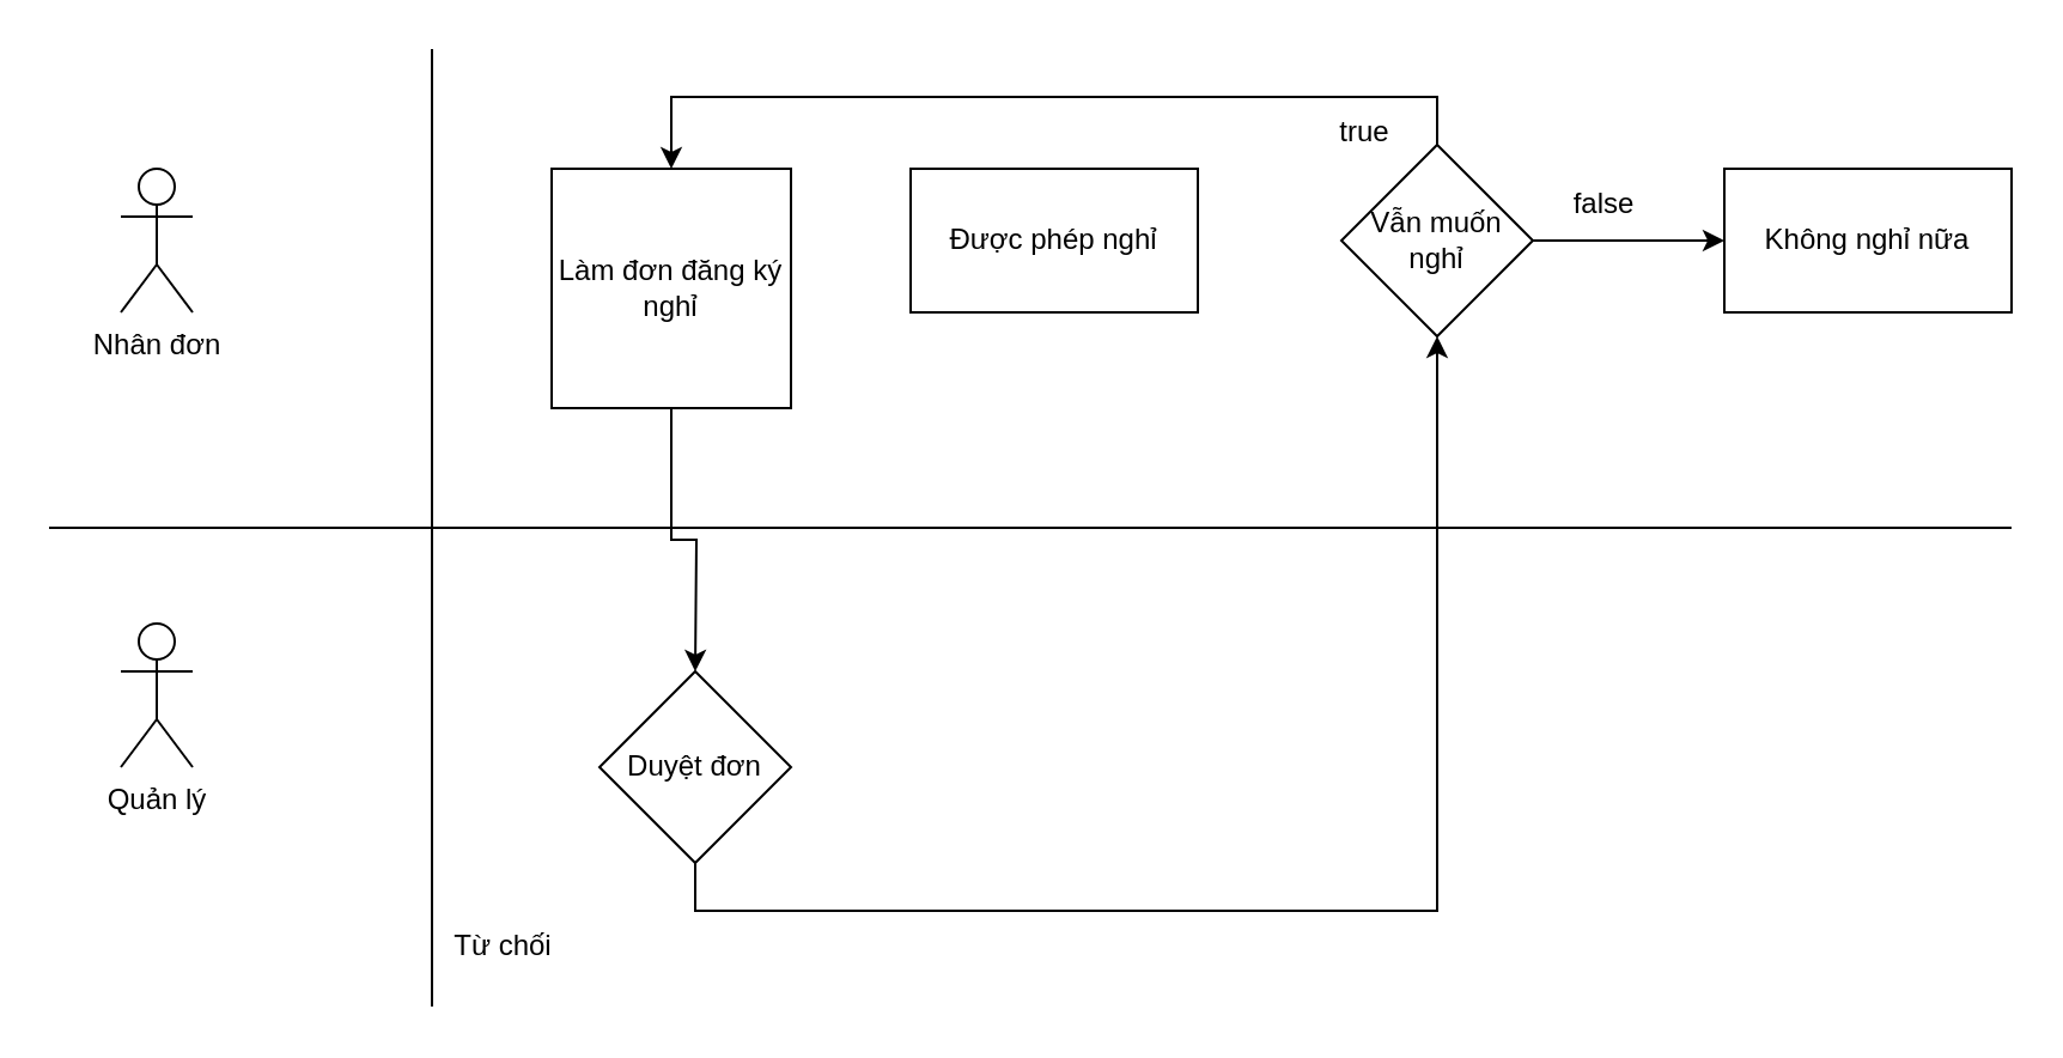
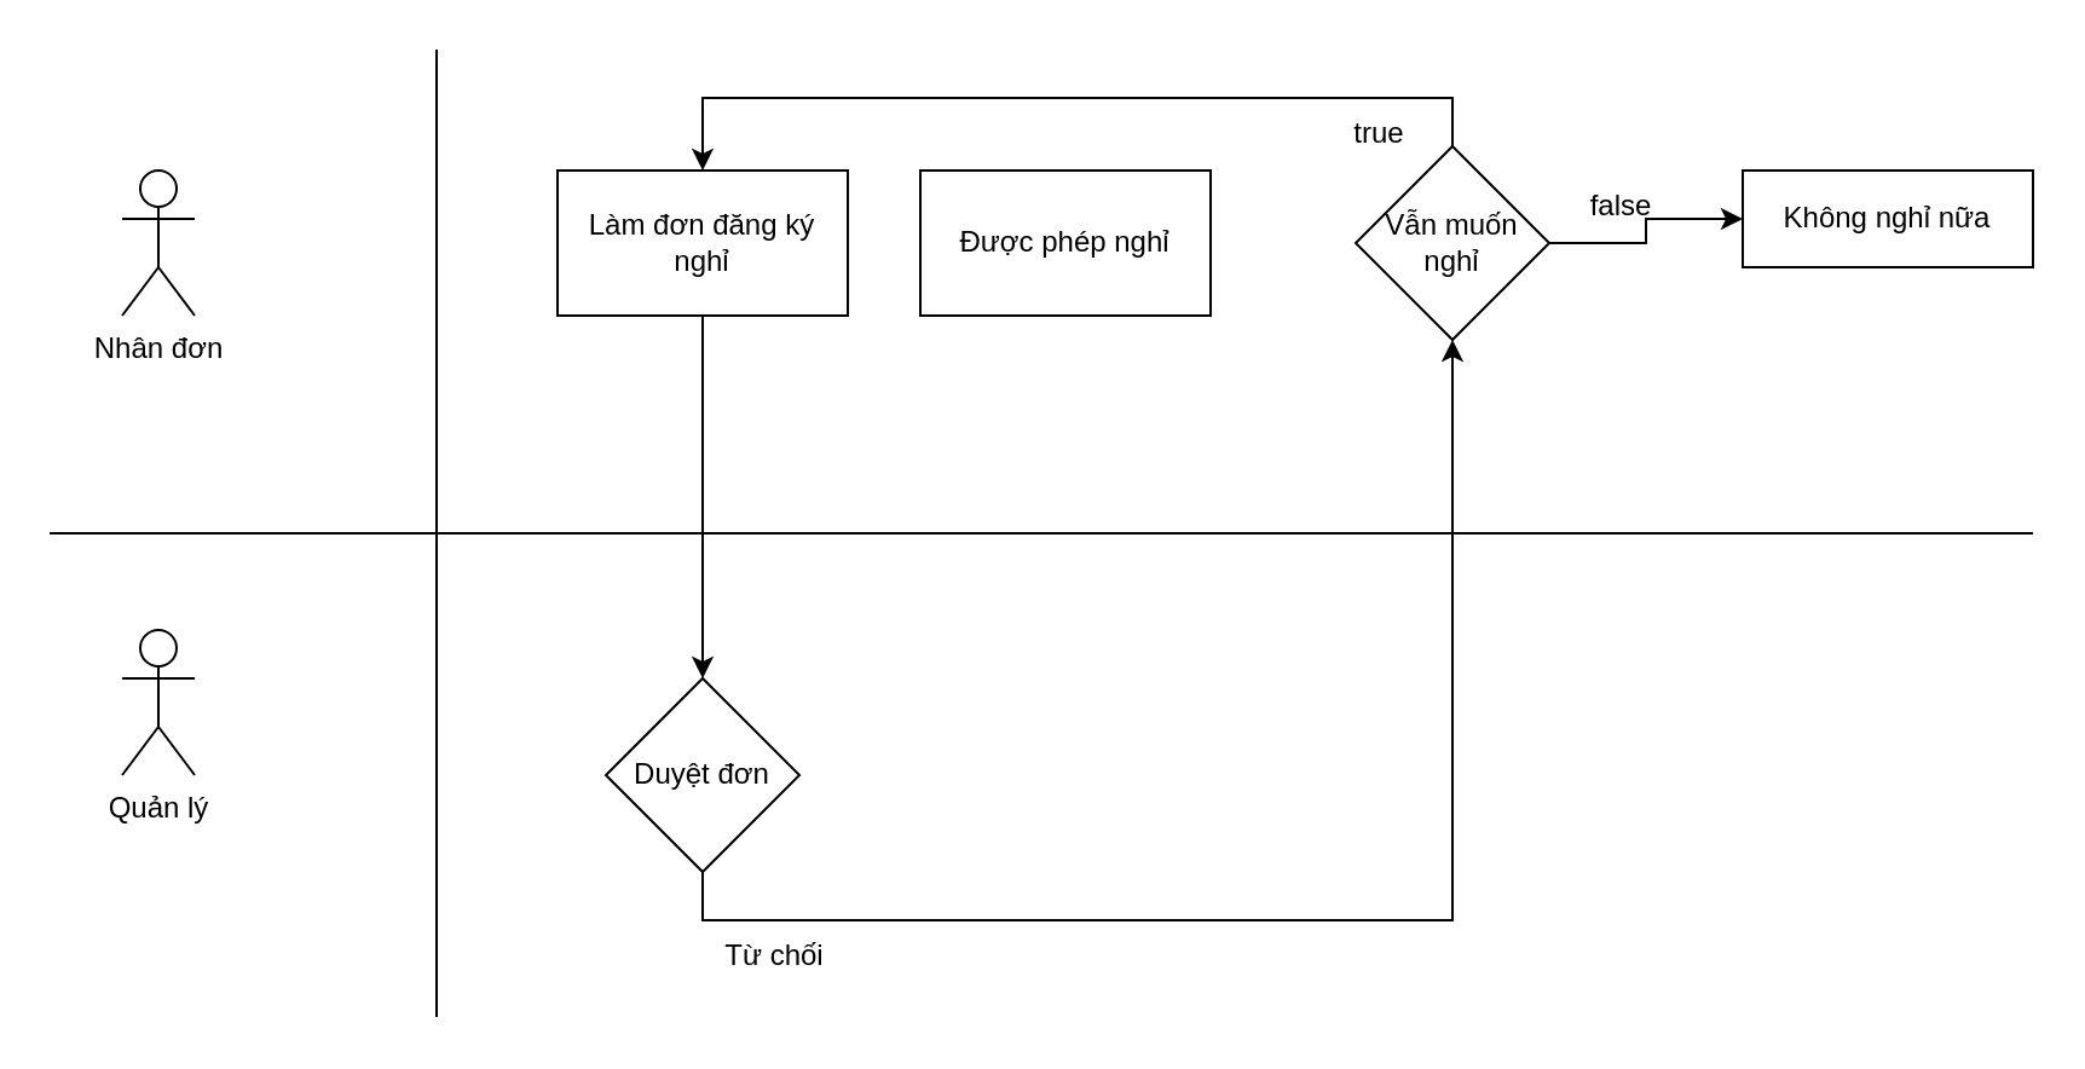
- <mxCell id="16" value="Không nghỉ nữa" style="rounded=0;whiteSpace=wrap;html=1;fontColor=default;strokeColor=default;fillColor=default;" vertex="1" parent="1"><mxGeometry x="720" y="70" width="120" height="60" as="geometry" /></mxCell>
+ <mxCell id="16" value="Không nghỉ nữa" style="rounded=0;whiteSpace=wrap;html=1;fontColor=default;strokeColor=default;fillColor=default;" vertex="1" parent="1"><mxGeometry x="720" y="70" width="120" height="40" as="geometry" /></mxCell>
- <mxCell id="7" value="Làm đơn đăng ký nghỉ" style="rounded=0;whiteSpace=wrap;html=1;fontColor=default;strokeColor=default;fillColor=default;" vertex="1" parent="1"><mxGeometry x="230" y="70" width="100" height="100" as="geometry" /></mxCell>
+ <mxCell id="7" value="Làm đơn đăng ký nghỉ" style="rounded=0;whiteSpace=wrap;html=1;fontColor=default;strokeColor=default;fillColor=default;" vertex="1" parent="1"><mxGeometry x="230" y="70" width="120" height="60" as="geometry" /></mxCell>
- <mxCell id="11" value="Từ chối" style="text;html=1;strokeColor=none;fillColor=none;align=center;verticalAlign=middle;whiteSpace=wrap;rounded=0;fontColor=default;" vertex="1" parent="1"><mxGeometry x="180" y="380" width="60" height="30" as="geometry" /></mxCell>
+ <mxCell id="11" value="Từ chối" style="text;html=1;strokeColor=none;fillColor=none;align=center;verticalAlign=middle;whiteSpace=wrap;rounded=0;fontColor=default;" vertex="1" parent="1"><mxGeometry x="290" y="380" width="60" height="30" as="geometry" /></mxCell>
